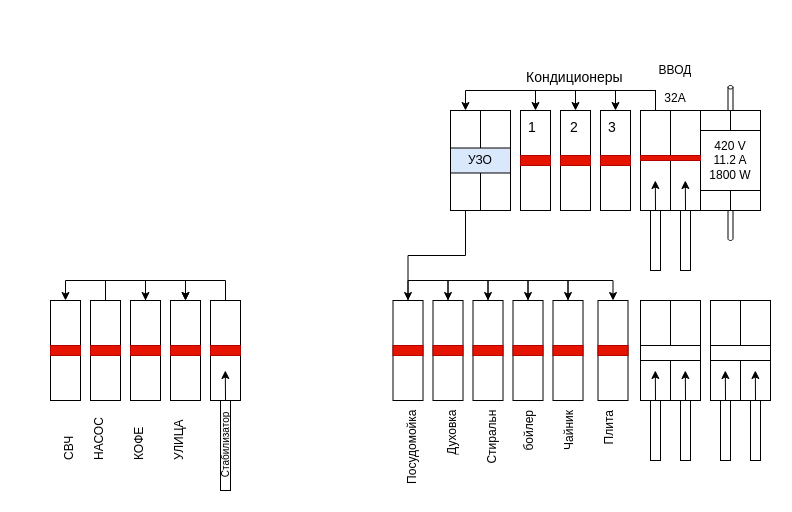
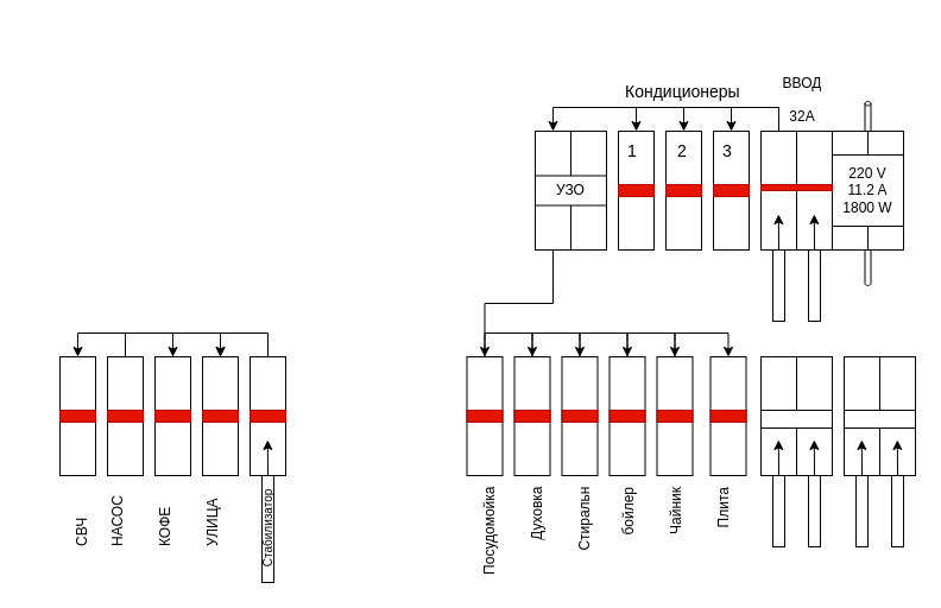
- <mxCell id="32" value="УЗО" style="rounded=0;whiteSpace=wrap;html=1;fillColor=#dae8fc;" vertex="1" parent="1"><mxGeometry x="450" y="147.5" width="60" height="25" as="geometry" /></mxCell>
+ <mxCell id="32" value="УЗО" style="rounded=0;whiteSpace=wrap;html=1;" vertex="1" parent="1"><mxGeometry x="450" y="147.5" width="60" height="25" as="geometry" /></mxCell>
- <mxCell id="6" value="420 V&lt;br&gt;11.2 A&lt;br&gt;1800 W" style="rounded=0;whiteSpace=wrap;html=1;" vertex="1" parent="2"><mxGeometry y="20" width="60" height="60" as="geometry" /></mxCell>
+ <mxCell id="6" value="220 V&lt;br&gt;11.2 A&lt;br&gt;1800 W" style="rounded=0;whiteSpace=wrap;html=1;" vertex="1" parent="2"><mxGeometry y="20" width="60" height="60" as="geometry" /></mxCell>
